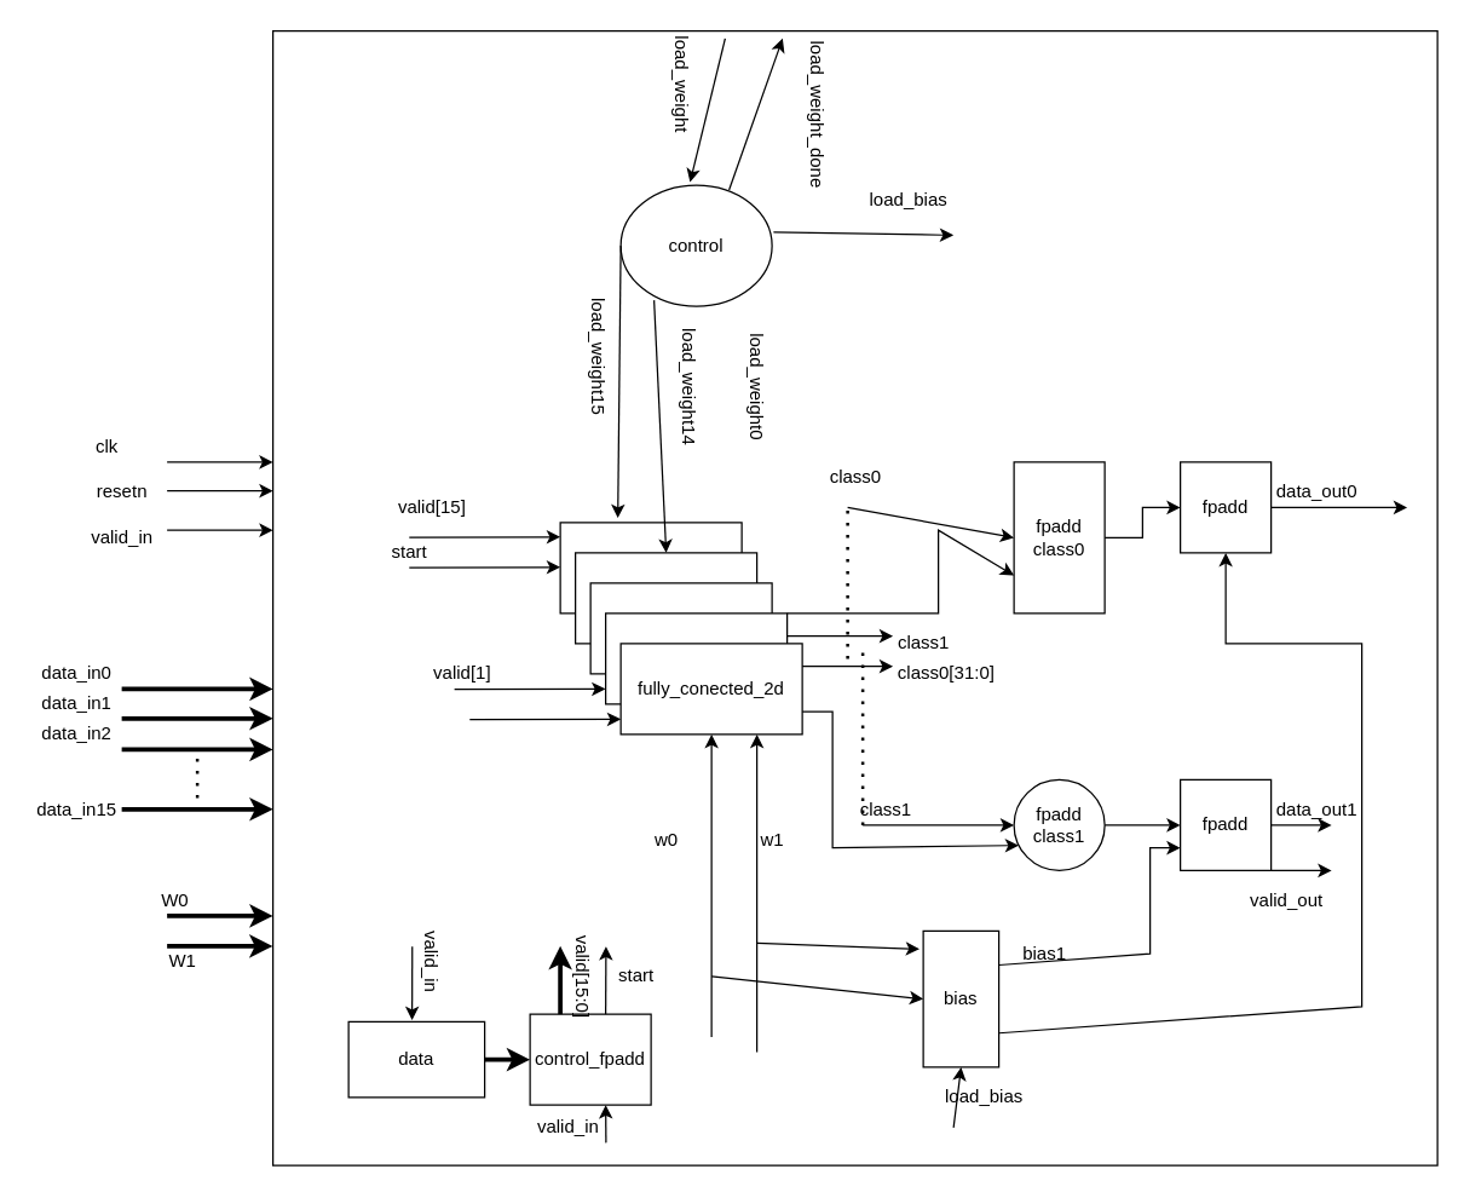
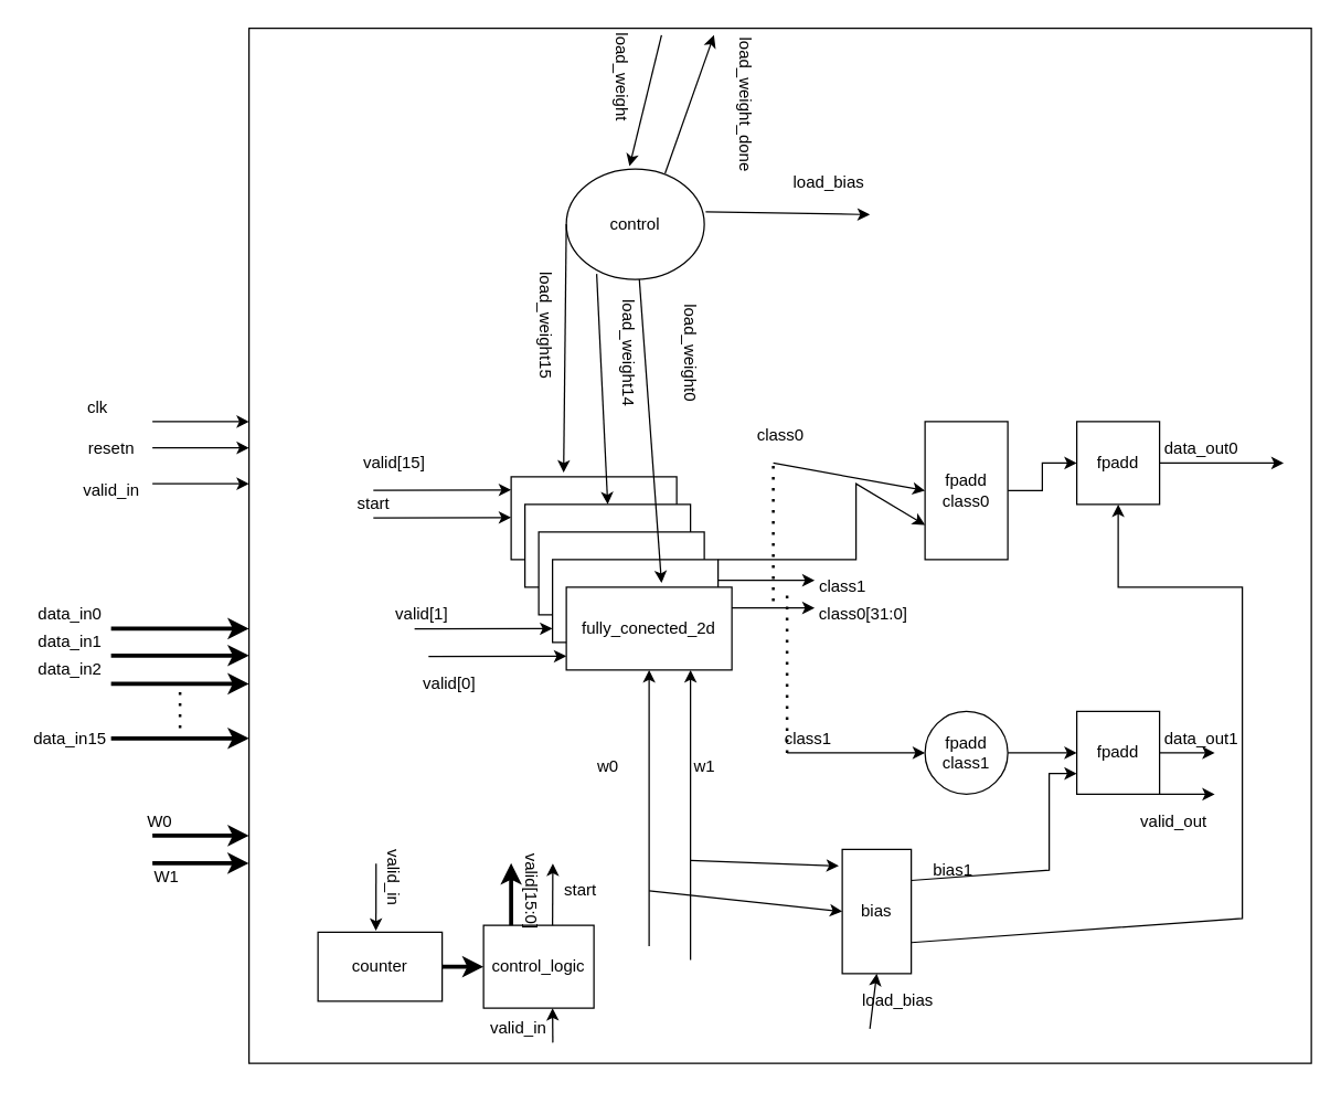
+ <mxCell id="46" value="" style="endArrow=classic;html=1;rounded=0;entryX=0.575;entryY=-0.05;entryDx=0;entryDy=0;entryPerimeter=0;" parent="1" source="39" target="6" edge="1"><mxGeometry width="50" height="50" relative="1" as="geometry"><mxPoint x="603.92" y="152.04" as="sourcePoint" /><mxPoint x="484.04" y="426.98" as="targetPoint" /><Array as="points" /></mxGeometry></mxCell>
+ <mxCell id="79" value="valid[0]" style="text;html=1;align=center;verticalAlign=middle;resizable=0;points=[];autosize=1;strokeColor=none;fillColor=none;" parent="1" vertex="1"><mxGeometry x="300" y="485" width="50" height="20" as="geometry" /></mxCell>
- <mxCell id="8" value="" style="endArrow=classic;html=1;rounded=0;exitX=1;exitY=0.75;exitDx=0;exitDy=0;entryX=0;entryY=0.75;entryDx=0;entryDy=0;" parent="1" source="6" target="11" edge="1"><mxGeometry width="50" height="50" relative="1" as="geometry"><mxPoint x="560" y="455" as="sourcePoint" /><mxPoint x="590" y="470" as="targetPoint" /><Array as="points"><mxPoint x="550" y="470" /><mxPoint x="550" y="560" /></Array></mxGeometry></mxCell>
- <mxCell id="73" value="data" style="rounded=0;whiteSpace=wrap;html=1;fillColor=none;" parent="1" vertex="1"><mxGeometry x="230" y="675" width="90" height="50" as="geometry" /></mxCell>
+ <mxCell id="73" value="counter" style="rounded=0;whiteSpace=wrap;html=1;fillColor=none;" parent="1" vertex="1"><mxGeometry x="230" y="675" width="90" height="50" as="geometry" /></mxCell>
- <mxCell id="74" value="control_fpadd" style="rounded=0;whiteSpace=wrap;html=1;fillColor=none;" parent="1" vertex="1"><mxGeometry x="350" y="670" width="80" height="60" as="geometry" /></mxCell>
+ <mxCell id="74" value="control_logic" style="rounded=0;whiteSpace=wrap;html=1;fillColor=none;" parent="1" vertex="1"><mxGeometry x="350" y="670" width="80" height="60" as="geometry" /></mxCell>
